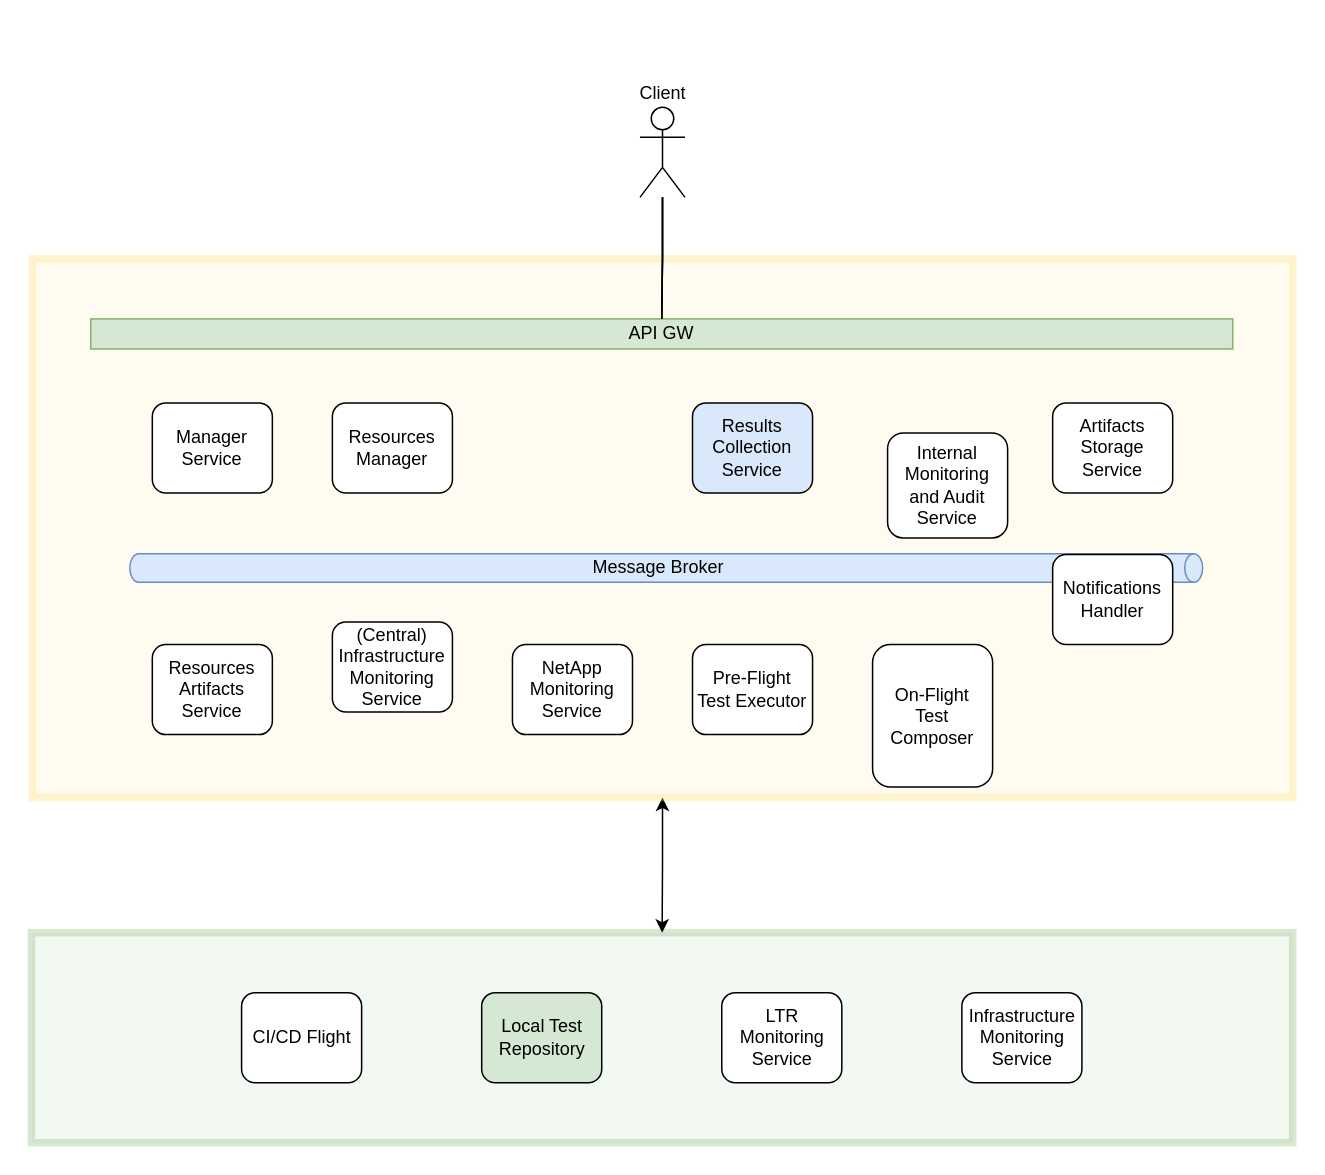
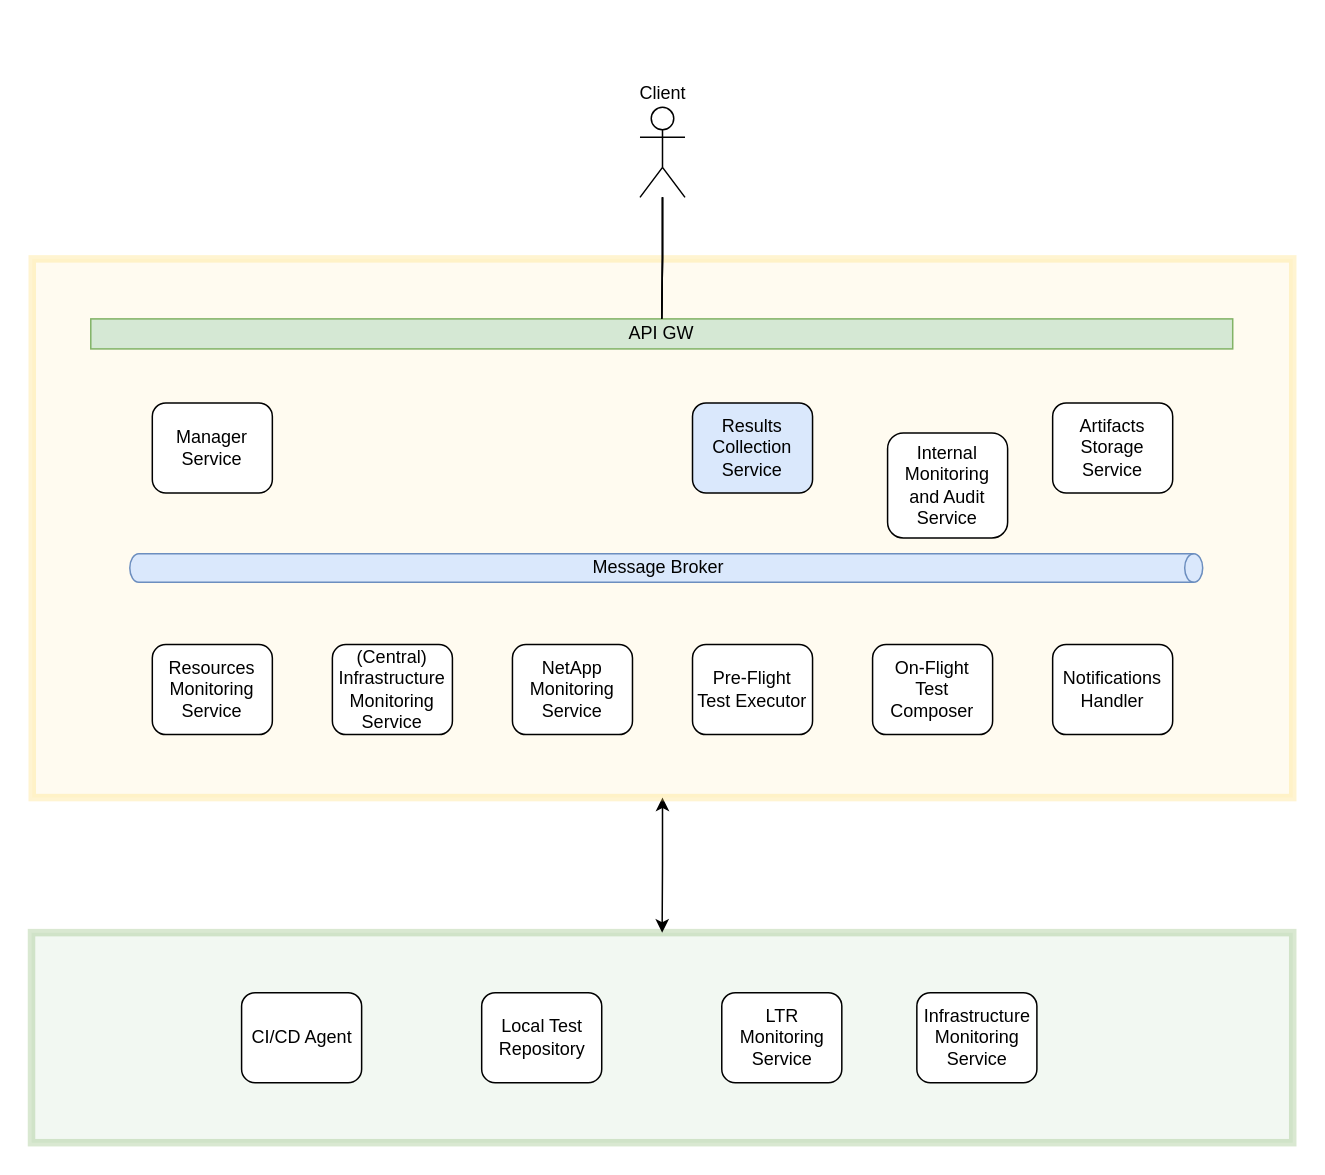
- <mxCell id="6" value="Resources Manager" style="rounded=1;whiteSpace=wrap;html=1;" parent="1" vertex="1"><mxGeometry x="221" y="268" width="80" height="60" as="geometry" /></mxCell>
- <mxCell id="24" value="Notifications&lt;br&gt;Handler" style="rounded=1;whiteSpace=wrap;html=1;" parent="1" vertex="1"><mxGeometry x="701" y="369" width="80" height="60" as="geometry" /></mxCell>
+ <mxCell id="24" value="Notifications&lt;br&gt;Handler" style="rounded=1;whiteSpace=wrap;html=1;" parent="1" vertex="1"><mxGeometry x="701" y="429" width="80" height="60" as="geometry" /></mxCell>
- <mxCell id="10" value="(Central) Infrastructure&lt;br&gt;Monitoring&lt;br&gt;Service" style="rounded=1;whiteSpace=wrap;html=1;" parent="1" vertex="1"><mxGeometry x="221" y="414" width="80" height="60" as="geometry" /></mxCell>
+ <mxCell id="10" value="(Central) Infrastructure&lt;br&gt;Monitoring&lt;br&gt;Service" style="rounded=1;whiteSpace=wrap;html=1;" parent="1" vertex="1"><mxGeometry x="221" y="429" width="80" height="60" as="geometry" /></mxCell>
- <mxCell id="25" value="Resources Artifacts Service" style="rounded=1;whiteSpace=wrap;html=1;fillColor=#FFFFFF;" parent="1" vertex="1"><mxGeometry x="101" y="429" width="80" height="60" as="geometry" /></mxCell>
+ <mxCell id="25" value="Resources Monitoring Service" style="rounded=1;whiteSpace=wrap;html=1;fillColor=#FFFFFF;" parent="1" vertex="1"><mxGeometry x="101" y="429" width="80" height="60" as="geometry" /></mxCell>
- <mxCell id="15" value="On-Flight &lt;br&gt;Test Composer" style="rounded=1;whiteSpace=wrap;html=1;" parent="1" vertex="1"><mxGeometry x="581" y="429" width="80" height="95" as="geometry" /></mxCell>
+ <mxCell id="15" value="On-Flight &lt;br&gt;Test Composer" style="rounded=1;whiteSpace=wrap;html=1;" parent="1" vertex="1"><mxGeometry x="581" y="429" width="80" height="60" as="geometry" /></mxCell>
- <mxCell id="20" value="CI/CD Flight" style="rounded=1;whiteSpace=wrap;html=1;" parent="1" vertex="1"><mxGeometry x="160.5" y="661" width="80" height="60" as="geometry" /></mxCell>
+ <mxCell id="20" value="CI/CD Agent" style="rounded=1;whiteSpace=wrap;html=1;" parent="1" vertex="1"><mxGeometry x="160.5" y="661" width="80" height="60" as="geometry" /></mxCell>
- <mxCell id="21" value="Local Test Repository" style="rounded=1;whiteSpace=wrap;html=1;fillColor=#d5e8d4;" parent="1" vertex="1"><mxGeometry x="320.5" y="661" width="80" height="60" as="geometry" /></mxCell>
+ <mxCell id="21" value="Local Test Repository" style="rounded=1;whiteSpace=wrap;html=1;" parent="1" vertex="1"><mxGeometry x="320.5" y="661" width="80" height="60" as="geometry" /></mxCell>
- <mxCell id="23" value="Infrastructure&lt;br&gt;Monitoring&lt;br&gt;Service" style="rounded=1;whiteSpace=wrap;html=1;" parent="1" vertex="1"><mxGeometry x="640.5" y="661" width="80" height="60" as="geometry" /></mxCell>
+ <mxCell id="23" value="Infrastructure&lt;br&gt;Monitoring&lt;br&gt;Service" style="rounded=1;whiteSpace=wrap;html=1;" parent="1" vertex="1"><mxGeometry x="610.5" y="661" width="80" height="60" as="geometry" /></mxCell>
